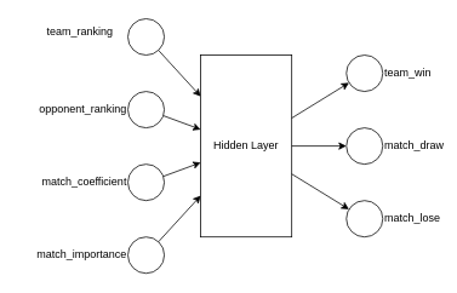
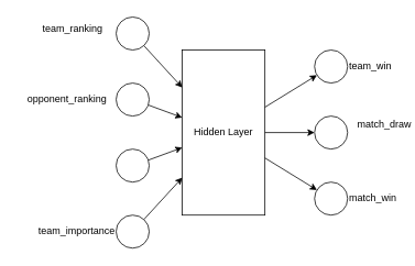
- <mxCell id="7" value="opponent_ranking" style="text;html=1;align=right;verticalAlign=middle;resizable=0;points=[];autosize=1;strokeColor=none;fillColor=none;" vertex="1" parent="1"><mxGeometry x="20" y="105" width="120" height="30" as="geometry" /></mxCell>
+ <mxCell id="7" value="opponent_ranking" style="text;html=1;align=right;verticalAlign=middle;resizable=0;points=[];autosize=1;strokeColor=none;fillColor=none;" vertex="1" parent="1"><mxGeometry x="10" y="105" width="120" height="30" as="geometry" /></mxCell>
- <mxCell id="22" value="match_draw" style="text;html=1;strokeColor=none;fillColor=none;align=left;verticalAlign=middle;whiteSpace=wrap;rounded=0;" vertex="1" parent="1"><mxGeometry x="420" y="145" width="60" height="30" as="geometry" /></mxCell>
+ <mxCell id="22" value="match_draw" style="text;html=1;strokeColor=none;fillColor=none;align=left;verticalAlign=middle;whiteSpace=wrap;rounded=0;" vertex="1" parent="1"><mxGeometry x="430" y="135" width="60" height="30" as="geometry" /></mxCell>
- <mxCell id="10" value="match_coefficient" style="text;html=1;align=right;verticalAlign=middle;resizable=0;points=[];autosize=1;strokeColor=none;fillColor=none;" vertex="1" parent="1"><mxGeometry x="20" y="185" width="120" height="30" as="geometry" /></mxCell>
- <mxCell id="23" value="match_lose" style="text;html=1;strokeColor=none;fillColor=none;align=left;verticalAlign=middle;whiteSpace=wrap;rounded=0;" vertex="1" parent="1"><mxGeometry x="420" y="225" width="60" height="30" as="geometry" /></mxCell>
+ <mxCell id="23" value="match_win" style="text;html=1;strokeColor=none;fillColor=none;align=left;verticalAlign=middle;whiteSpace=wrap;rounded=0;" vertex="1" parent="1"><mxGeometry x="420" y="225" width="60" height="30" as="geometry" /></mxCell>
- <mxCell id="13" value="match_importance" style="text;html=1;align=right;verticalAlign=middle;resizable=0;points=[];autosize=1;strokeColor=none;fillColor=none;" vertex="1" parent="1"><mxGeometry x="20" y="265" width="120" height="30" as="geometry" /></mxCell>
+ <mxCell id="13" value="team_importance" style="text;html=1;align=right;verticalAlign=middle;resizable=0;points=[];autosize=1;strokeColor=none;fillColor=none;" vertex="1" parent="1"><mxGeometry x="20" y="265" width="120" height="30" as="geometry" /></mxCell>
